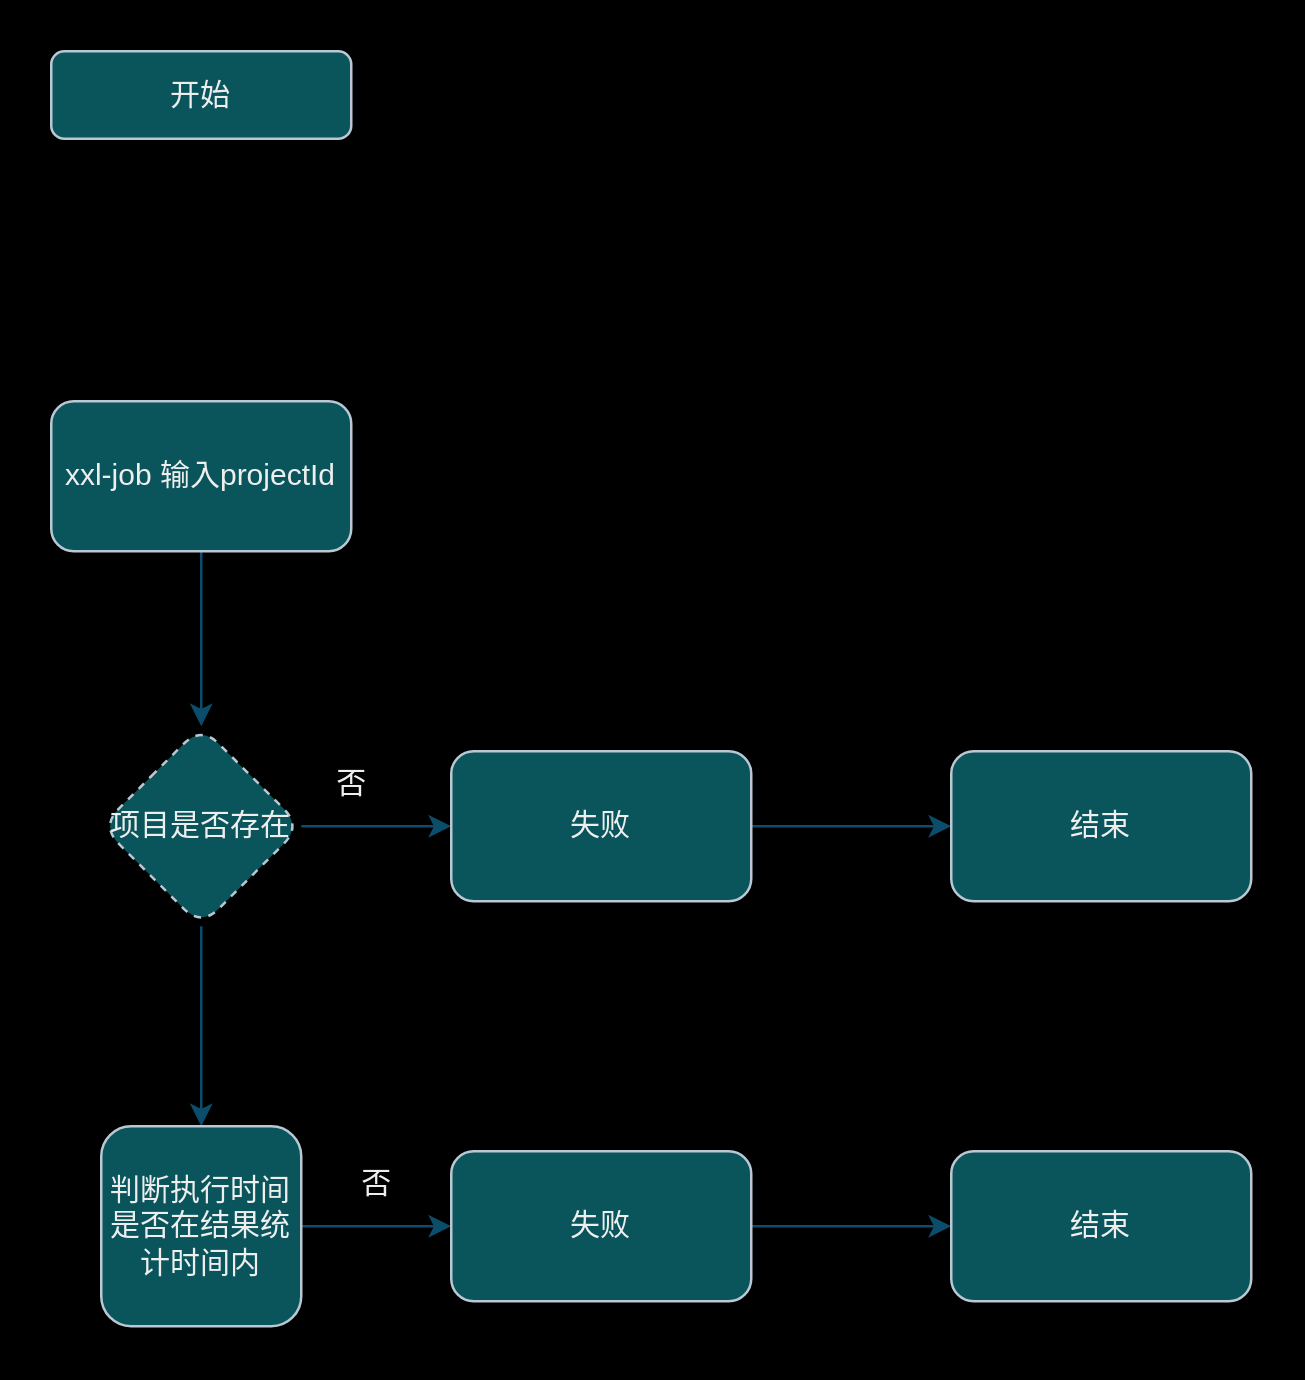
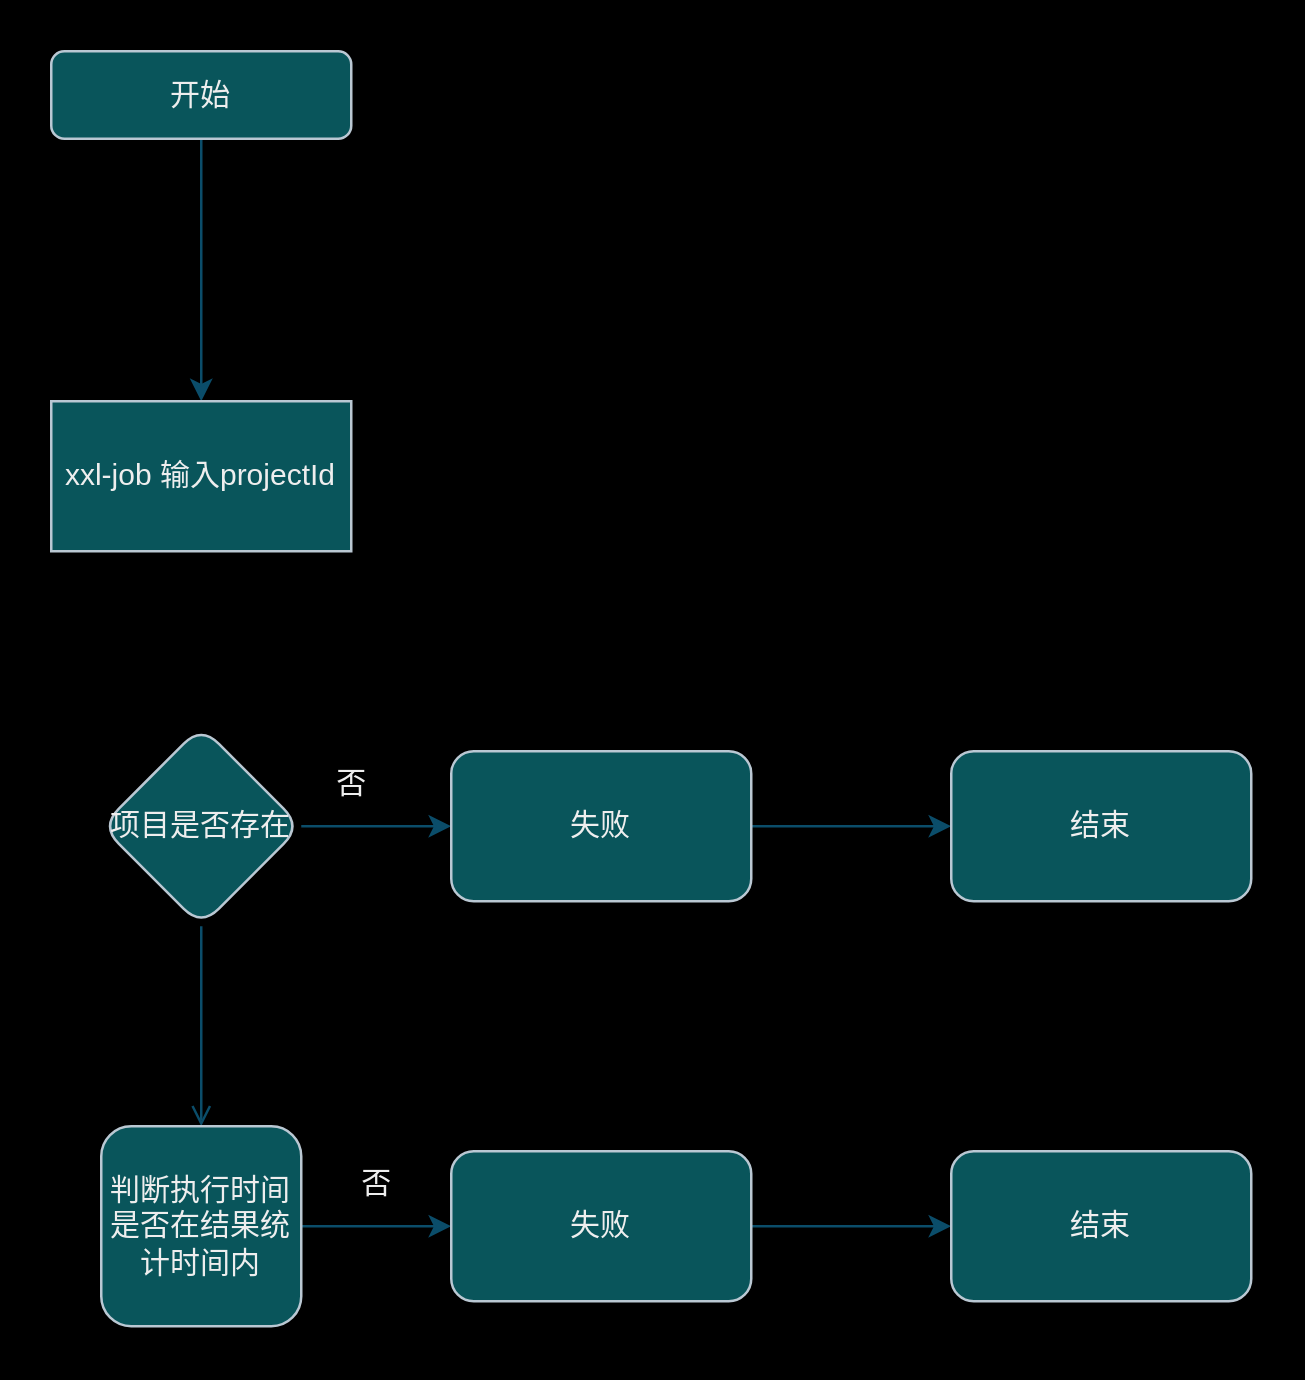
+ <mxCell id="2" value="" style="edgeStyle=orthogonalEdgeStyle;rounded=0;orthogonalLoop=1;jettySize=auto;html=1;strokeColor=#0B4D6A;" edge="1" parent="1" source="3" target="5"><mxGeometry relative="1" as="geometry" /></mxCell>
- <mxCell id="5" value="xxl-job 输入projectId" style="whiteSpace=wrap;html=1;fillColor=#09555B;strokeColor=#BAC8D3;fontColor=#EEEEEE;rounded=1;" vertex="1" parent="1"><mxGeometry x="20" y="160" width="120" height="60" as="geometry" /></mxCell>
+ <mxCell id="5" value="xxl-job 输入projectId" style="whiteSpace=wrap;html=1;fillColor=#09555B;strokeColor=#BAC8D3;fontColor=#EEEEEE;rounded=0;" vertex="1" parent="1"><mxGeometry x="20" y="160" width="120" height="60" as="geometry" /></mxCell>
- <mxCell id="4" value="" style="edgeStyle=orthogonalEdgeStyle;rounded=0;orthogonalLoop=1;jettySize=auto;html=1;strokeColor=#0B4D6A;" edge="1" parent="1" source="5" target="8"><mxGeometry relative="1" as="geometry" /></mxCell>
- <mxCell id="8" value="项目是否存在" style="rhombus;whiteSpace=wrap;html=1;fillColor=#09555B;strokeColor=#BAC8D3;fontColor=#EEEEEE;rounded=1;dashed=1;" vertex="1" parent="1"><mxGeometry x="40" y="290" width="80" height="80" as="geometry" /></mxCell>
+ <mxCell id="8" value="项目是否存在" style="rhombus;whiteSpace=wrap;html=1;fillColor=#09555B;strokeColor=#BAC8D3;fontColor=#EEEEEE;rounded=1;" vertex="1" parent="1"><mxGeometry x="40" y="290" width="80" height="80" as="geometry" /></mxCell>
- <mxCell id="7" value="" style="edgeStyle=orthogonalEdgeStyle;rounded=0;orthogonalLoop=1;jettySize=auto;html=1;strokeColor=#0B4D6A;" edge="1" parent="1" source="8" target="13"><mxGeometry relative="1" as="geometry" /></mxCell>
+ <mxCell id="7" value="" style="edgeStyle=orthogonalEdgeStyle;rounded=0;orthogonalLoop=1;jettySize=auto;html=1;strokeColor=#0B4D6A;endArrow=open;" edge="1" parent="1" source="8" target="13"><mxGeometry relative="1" as="geometry" /></mxCell>
